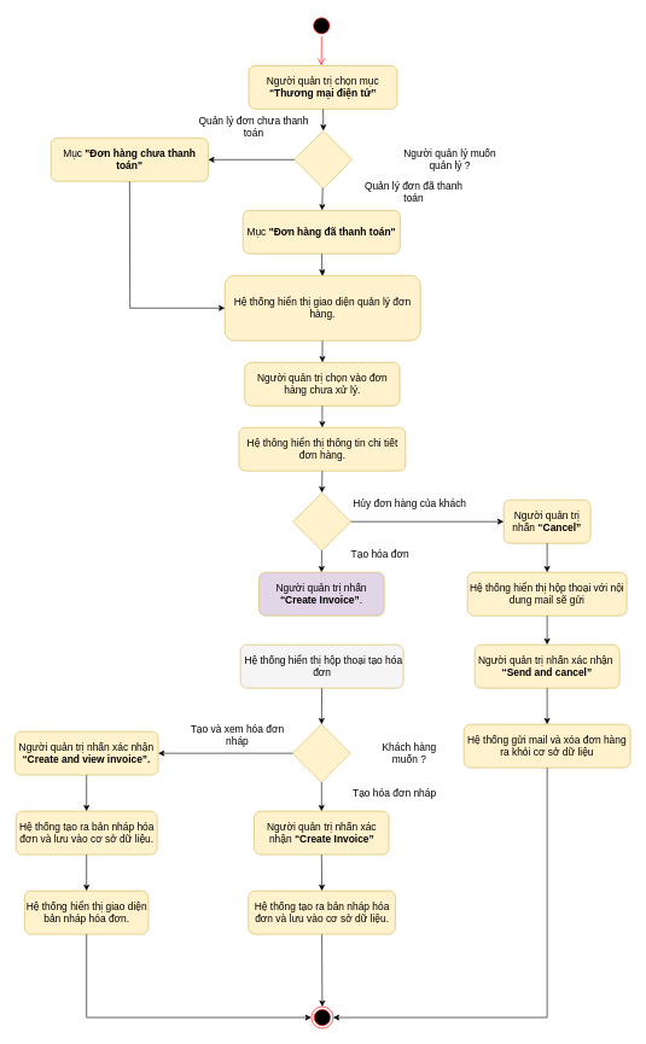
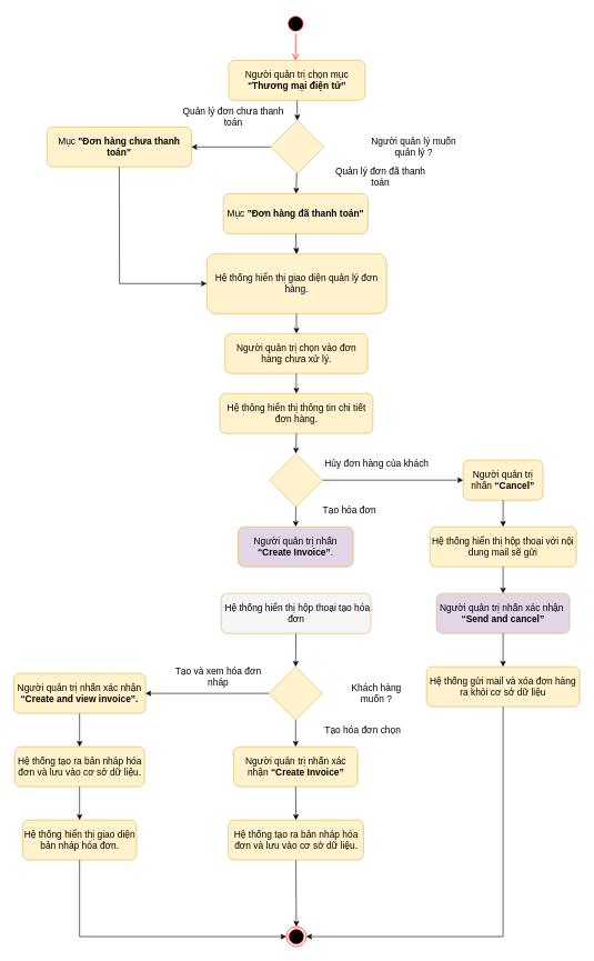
- <mxCell id="42" value="&lt;span id=&quot;docs-internal-guid-534b0598-7fff-e2f4-b260-5c2d2dabd2e7&quot; style=&quot;font-size: 14px;&quot;&gt;&lt;span style=&quot;font-size: 14px; font-family: Calibri, sans-serif; background-color: transparent; font-variant-numeric: normal; font-variant-east-asian: normal; vertical-align: baseline;&quot;&gt;Người quản trị nhấn xác nhận&amp;nbsp; &lt;/span&gt;&lt;span style=&quot;font-size: 14px; font-family: Calibri, sans-serif; background-color: transparent; font-weight: 700; font-variant-numeric: normal; font-variant-east-asian: normal; vertical-align: baseline;&quot;&gt;“Send and cancel”&lt;/span&gt;&lt;/span&gt;" style="rounded=1;whiteSpace=wrap;html=1;fontSize=14;fillColor=#fff2cc;strokeColor=#d6b656;" vertex="1" parent="1"><mxGeometry x="655" y="890" width="200" height="60" as="geometry" /></mxCell>
+ <mxCell id="42" value="&lt;span id=&quot;docs-internal-guid-534b0598-7fff-e2f4-b260-5c2d2dabd2e7&quot; style=&quot;font-size: 14px;&quot;&gt;&lt;span style=&quot;font-size: 14px; font-family: Calibri, sans-serif; background-color: transparent; font-variant-numeric: normal; font-variant-east-asian: normal; vertical-align: baseline;&quot;&gt;Người quản trị nhấn xác nhận&amp;nbsp; &lt;/span&gt;&lt;span style=&quot;font-size: 14px; font-family: Calibri, sans-serif; background-color: transparent; font-weight: 700; font-variant-numeric: normal; font-variant-east-asian: normal; vertical-align: baseline;&quot;&gt;“Send and cancel”&lt;/span&gt;&lt;/span&gt;" style="rounded=1;whiteSpace=wrap;html=1;fontSize=14;fillColor=#e1d5e7;strokeColor=#d6b656;" vertex="1" parent="1"><mxGeometry x="655" y="890" width="200" height="60" as="geometry" /></mxCell>
- <mxCell id="55" value="Tạo hóa đơn nháp" style="text;html=1;strokeColor=none;fillColor=none;align=center;verticalAlign=middle;whiteSpace=wrap;rounded=0;fontSize=14;" vertex="1" parent="1"><mxGeometry x="479" y="1080" width="131" height="30" as="geometry" /></mxCell>
+ <mxCell id="55" value="Tạo hóa đơn chọn" style="text;html=1;strokeColor=none;fillColor=none;align=center;verticalAlign=middle;whiteSpace=wrap;rounded=0;fontSize=14;" vertex="1" parent="1"><mxGeometry x="479" y="1080" width="131" height="30" as="geometry" /></mxCell>
